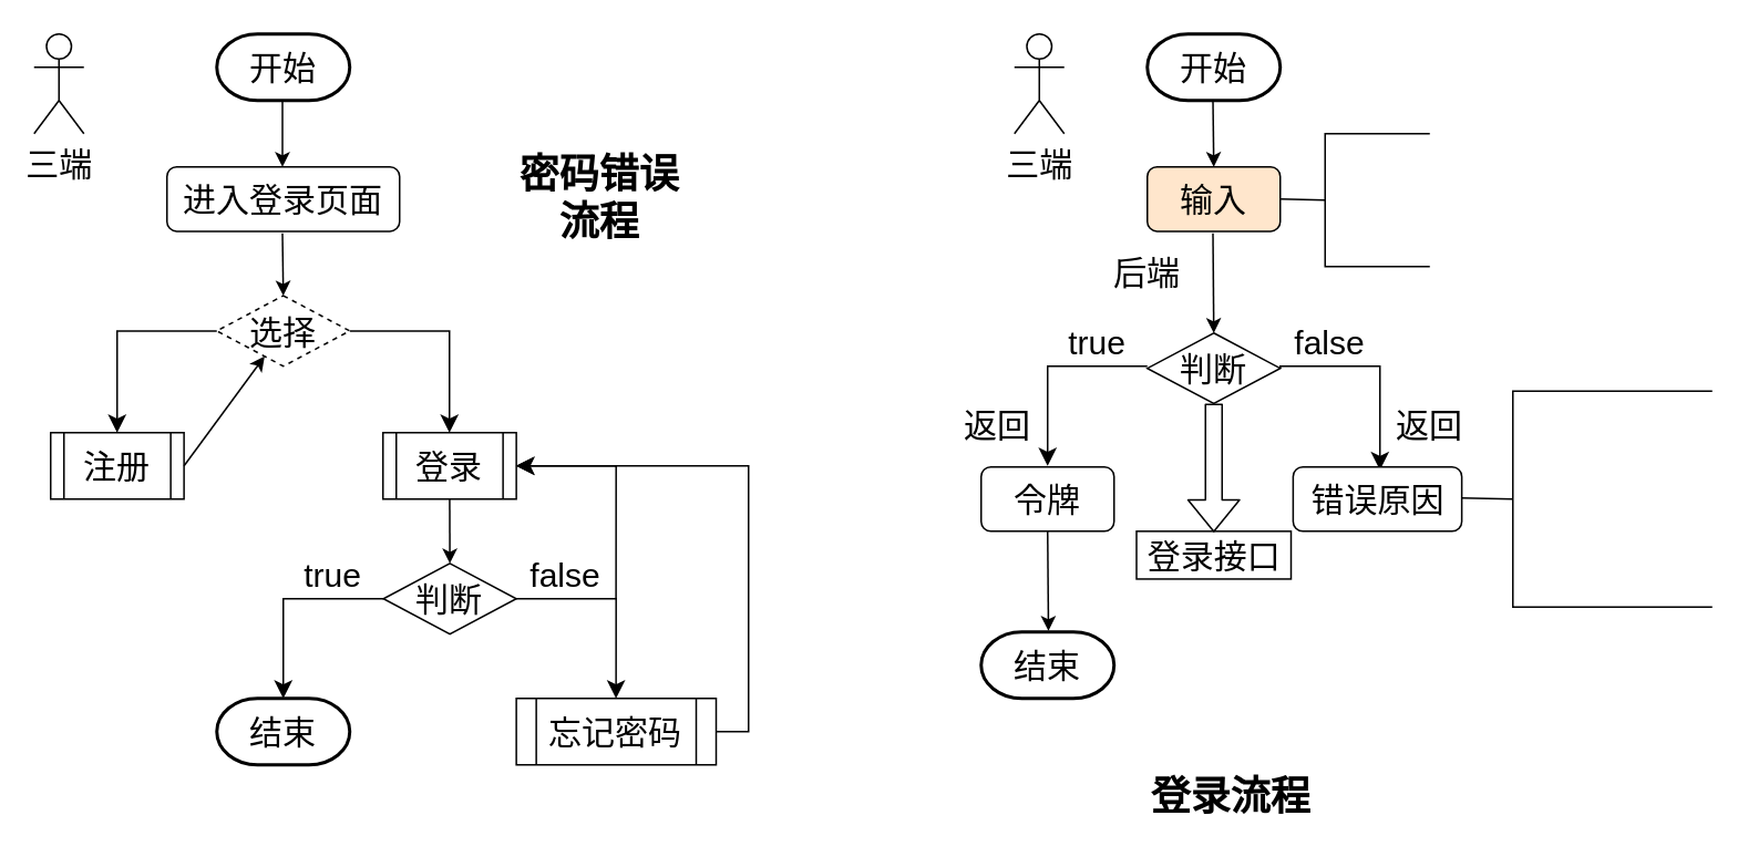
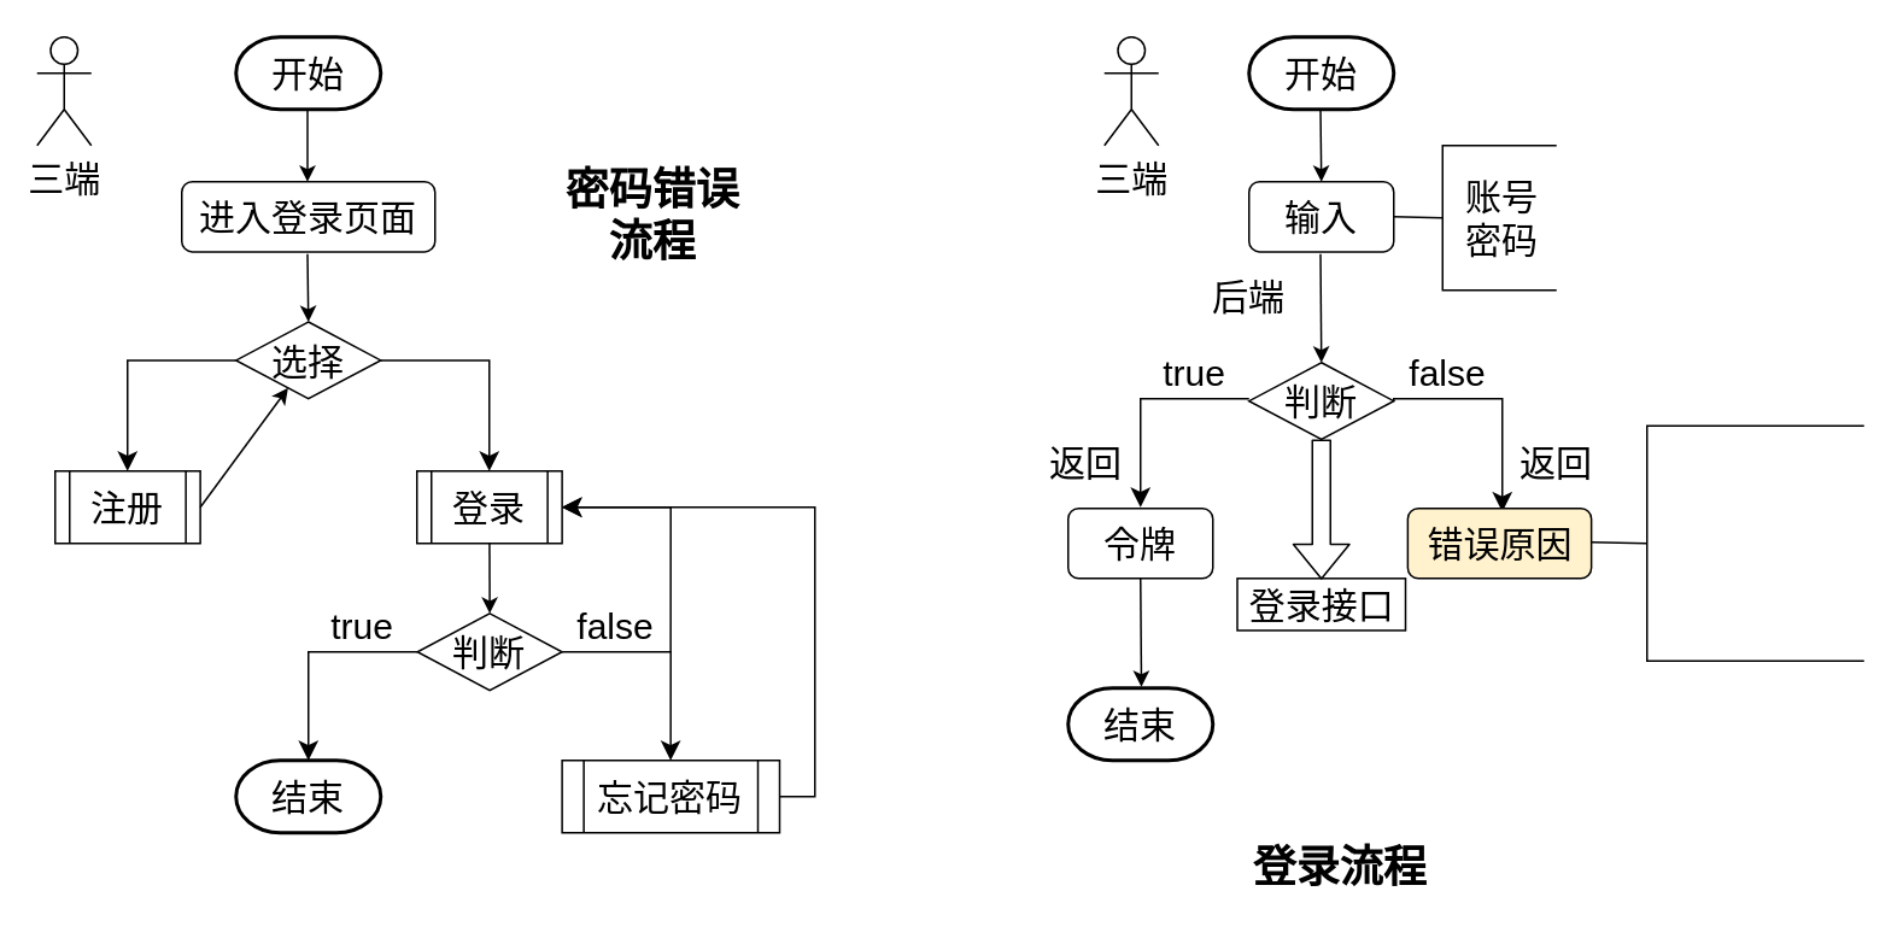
- <mxCell id="27" value="输入" style="rounded=1;whiteSpace=wrap;html=1;fontSize=20;fillColor=#ffe6cc;" parent="1" vertex="1"><mxGeometry x="690" y="100" width="80" height="38.75" as="geometry" /></mxCell>
+ <mxCell id="27" value="输入" style="rounded=1;whiteSpace=wrap;html=1;fontSize=20;" parent="1" vertex="1"><mxGeometry x="690" y="100" width="80" height="38.75" as="geometry" /></mxCell>
+ <mxCell id="35" value="账号&lt;br&gt;密码" style="text;html=1;strokeColor=none;fillColor=none;align=center;verticalAlign=middle;whiteSpace=wrap;rounded=0;strokeWidth=1;fontSize=20;" parent="1" vertex="1"><mxGeometry x="800" y="95" width="60" height="50" as="geometry" /></mxCell>
- <mxCell id="7" value="选择" style="rhombus;whiteSpace=wrap;html=1;fontSize=20;dashed=1;" parent="1" vertex="1"><mxGeometry x="130" y="177.5" width="80" height="42.5" as="geometry" /></mxCell>
+ <mxCell id="7" value="选择" style="rhombus;whiteSpace=wrap;html=1;fontSize=20;" parent="1" vertex="1"><mxGeometry x="130" y="177.5" width="80" height="42.5" as="geometry" /></mxCell>
- <mxCell id="40" value="错误原因" style="rounded=1;whiteSpace=wrap;html=1;fontSize=20;" parent="1" vertex="1"><mxGeometry x="777.75" y="280.63" width="101.5" height="38.75" as="geometry" /></mxCell>
+ <mxCell id="40" value="错误原因" style="rounded=1;whiteSpace=wrap;html=1;fontSize=20;fillColor=#fff2cc;" parent="1" vertex="1"><mxGeometry x="777.75" y="280.63" width="101.5" height="38.75" as="geometry" /></mxCell>
